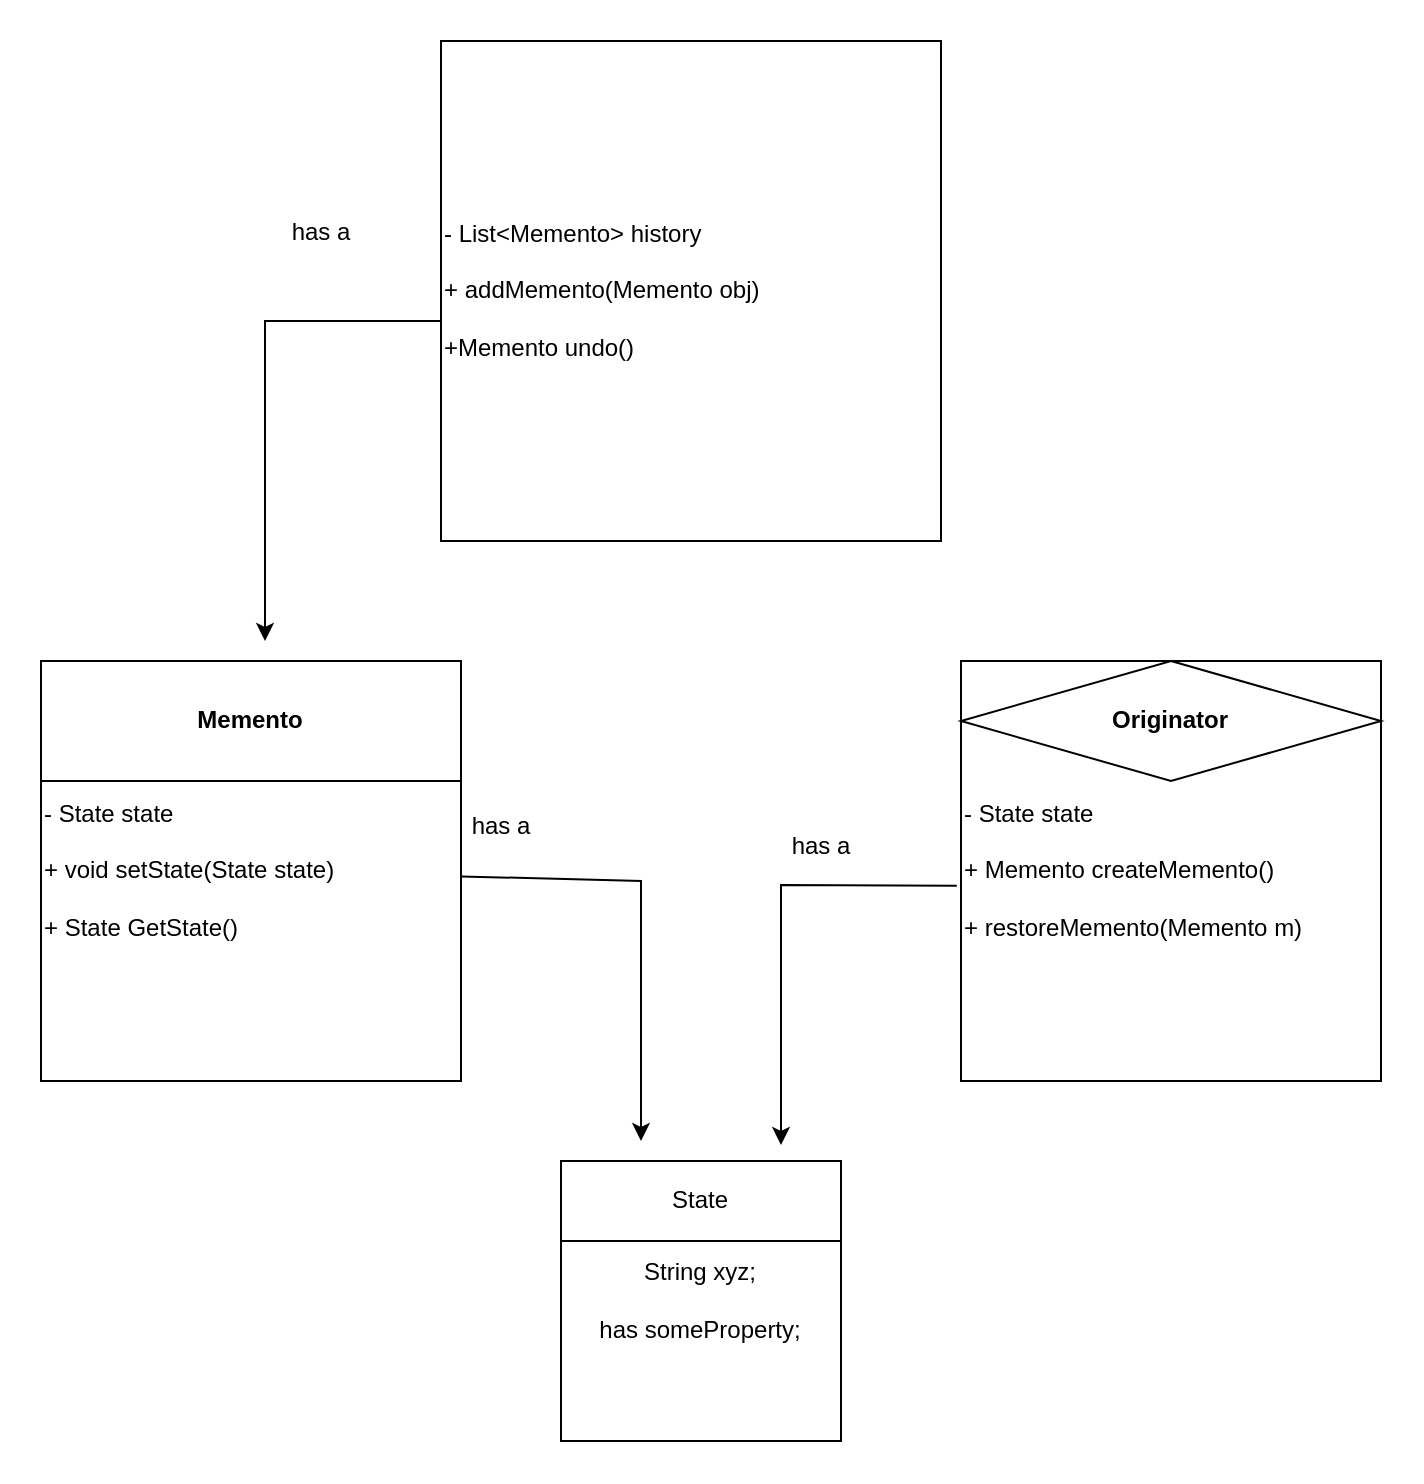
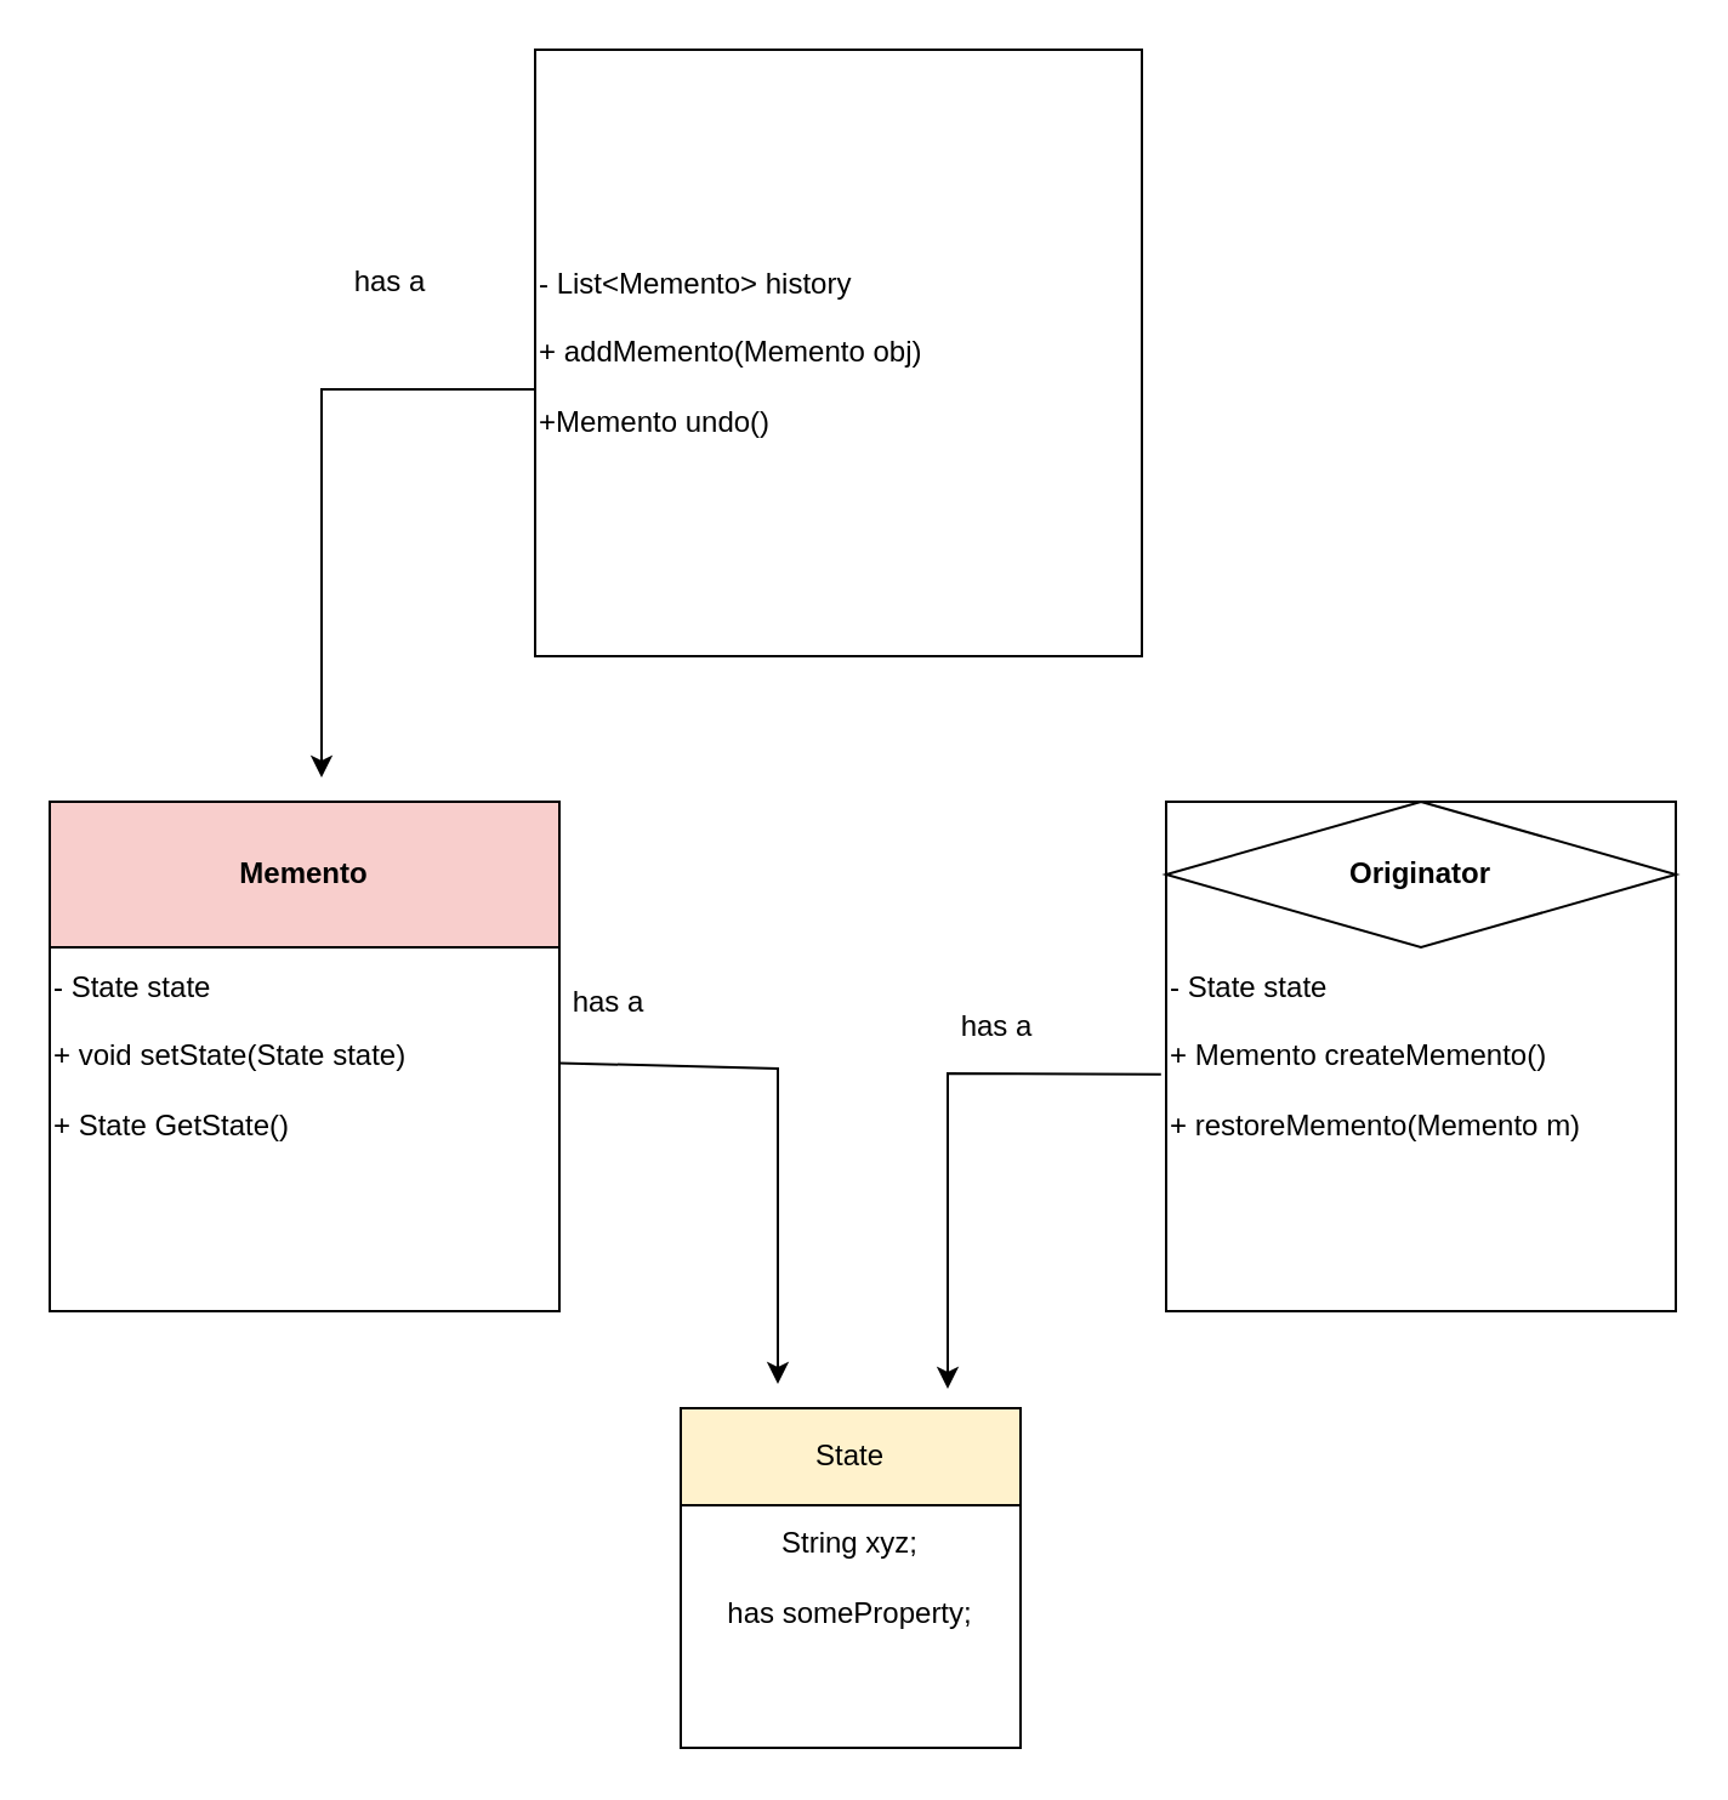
- <mxCell id="3" value="&lt;b&gt;Memento&lt;/b&gt;" style="rounded=0;whiteSpace=wrap;html=1;" parent="1" vertex="1"><mxGeometry x="20" y="330" width="210" height="60" as="geometry" /></mxCell>
+ <mxCell id="3" value="&lt;b&gt;Memento&lt;/b&gt;" style="rounded=0;whiteSpace=wrap;html=1;fillColor=#f8cecc;" parent="1" vertex="1"><mxGeometry x="20" y="330" width="210" height="60" as="geometry" /></mxCell>
- <mxCell id="14" value="State" style="rounded=0;whiteSpace=wrap;html=1;" parent="1" vertex="1"><mxGeometry x="280" y="580" width="140" height="40" as="geometry" /></mxCell>
+ <mxCell id="14" value="State" style="rounded=0;whiteSpace=wrap;html=1;fillColor=#fff2cc;" parent="1" vertex="1"><mxGeometry x="280" y="580" width="140" height="40" as="geometry" /></mxCell>
